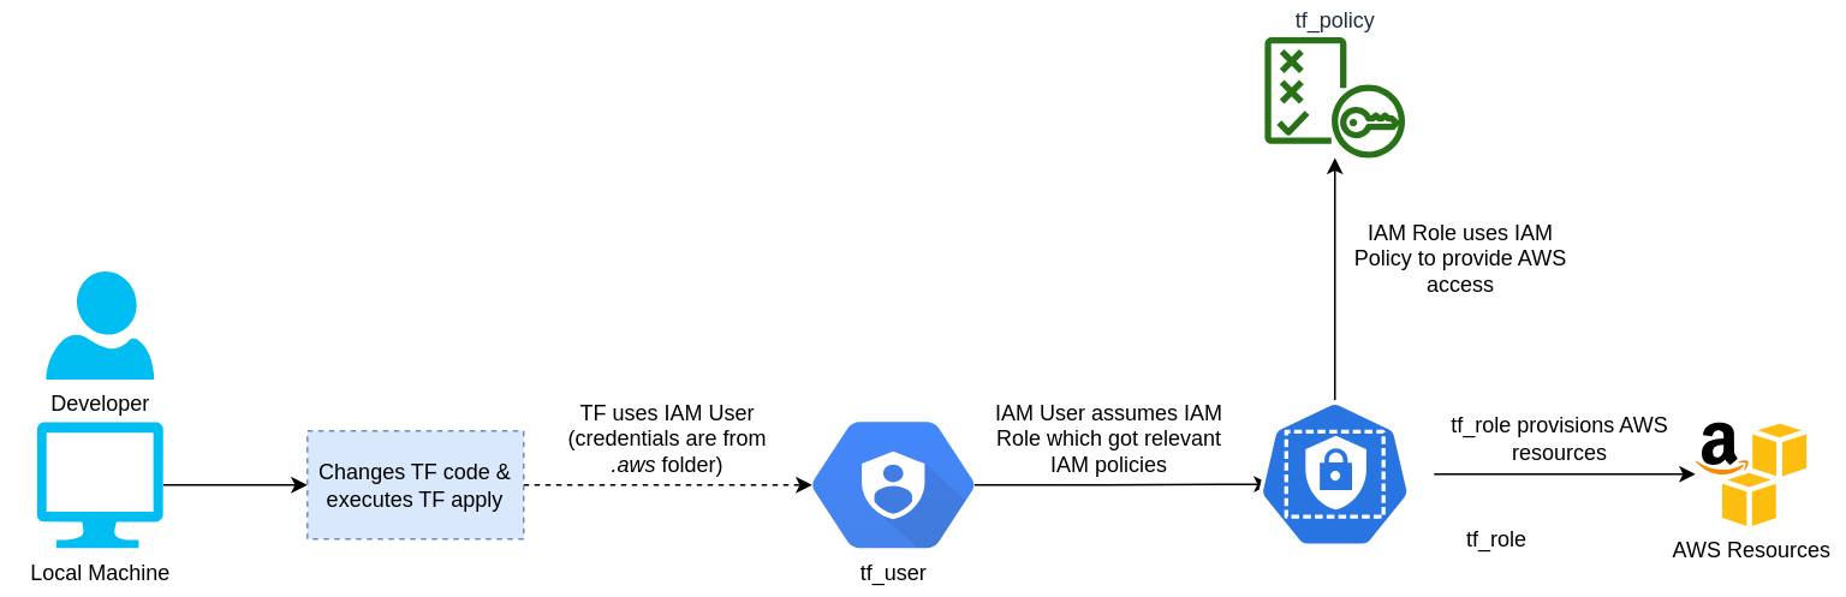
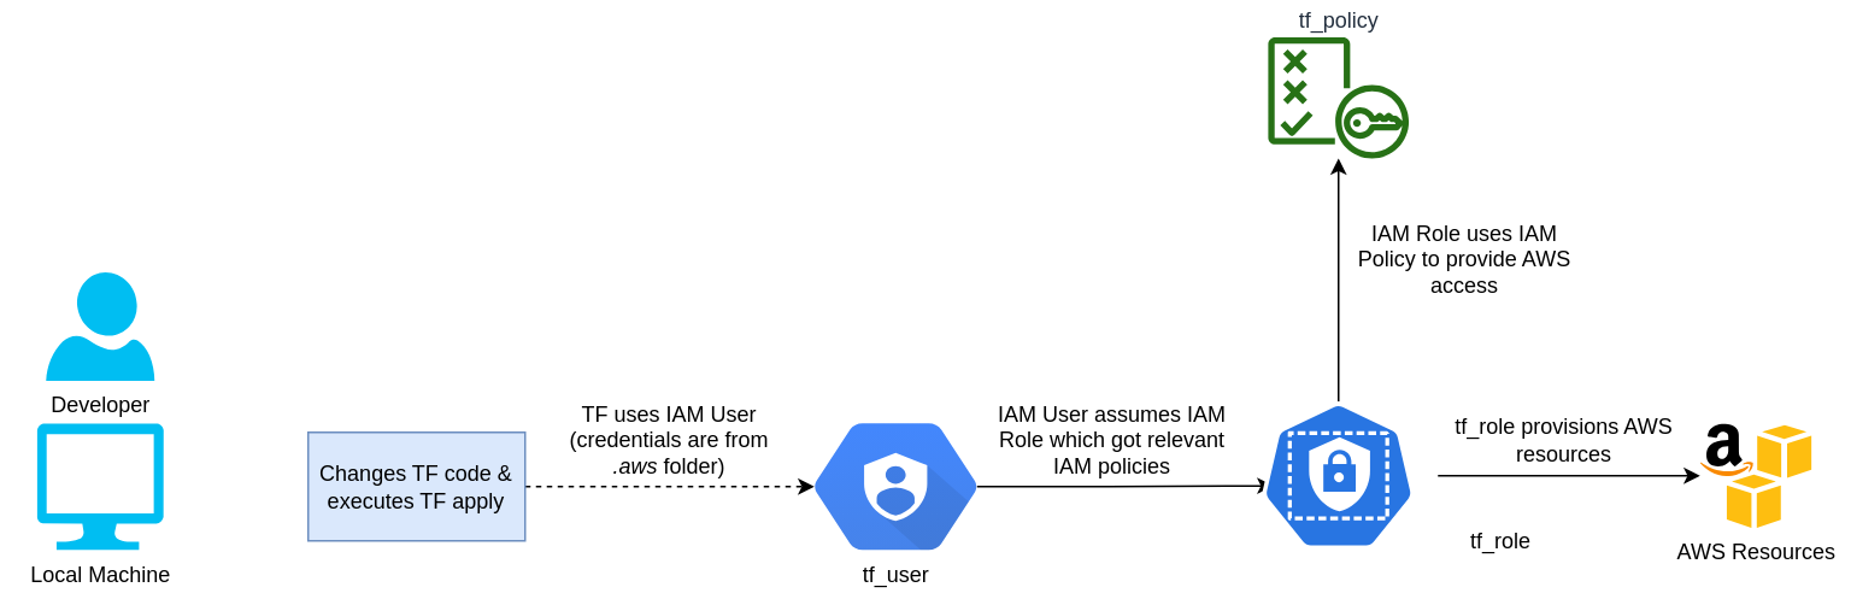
- <mxCell id="3" style="edgeStyle=orthogonalEdgeStyle;rounded=0;orthogonalLoop=1;jettySize=auto;html=1;entryX=0;entryY=0.5;entryDx=0;entryDy=0;" parent="1" source="4" target="6" edge="1"><mxGeometry relative="1" as="geometry" /></mxCell>
- <mxCell id="6" value="Changes TF code &amp;amp; executes TF apply" style="rounded=0;whiteSpace=wrap;html=1;fillColor=#dae8fc;strokeColor=#6c8ebf;dashed=1;" parent="1" vertex="1"><mxGeometry x="170" y="238.5" width="120" height="60" as="geometry" /></mxCell>
+ <mxCell id="6" value="Changes TF code &amp;amp; executes TF apply" style="rounded=0;whiteSpace=wrap;html=1;fillColor=#dae8fc;strokeColor=#6c8ebf;" parent="1" vertex="1"><mxGeometry x="170" y="238.5" width="120" height="60" as="geometry" /></mxCell>
